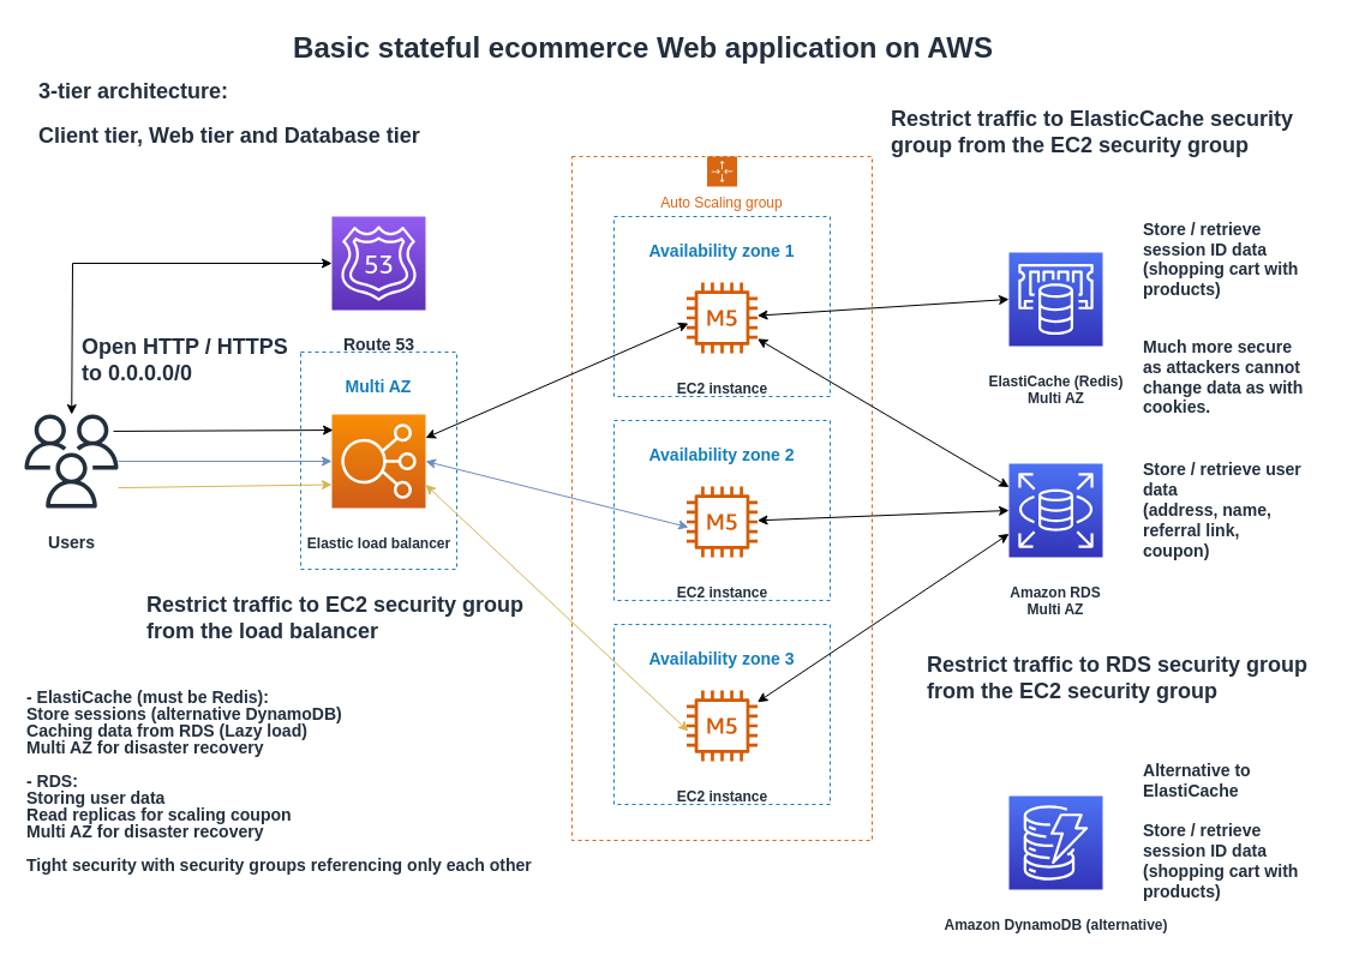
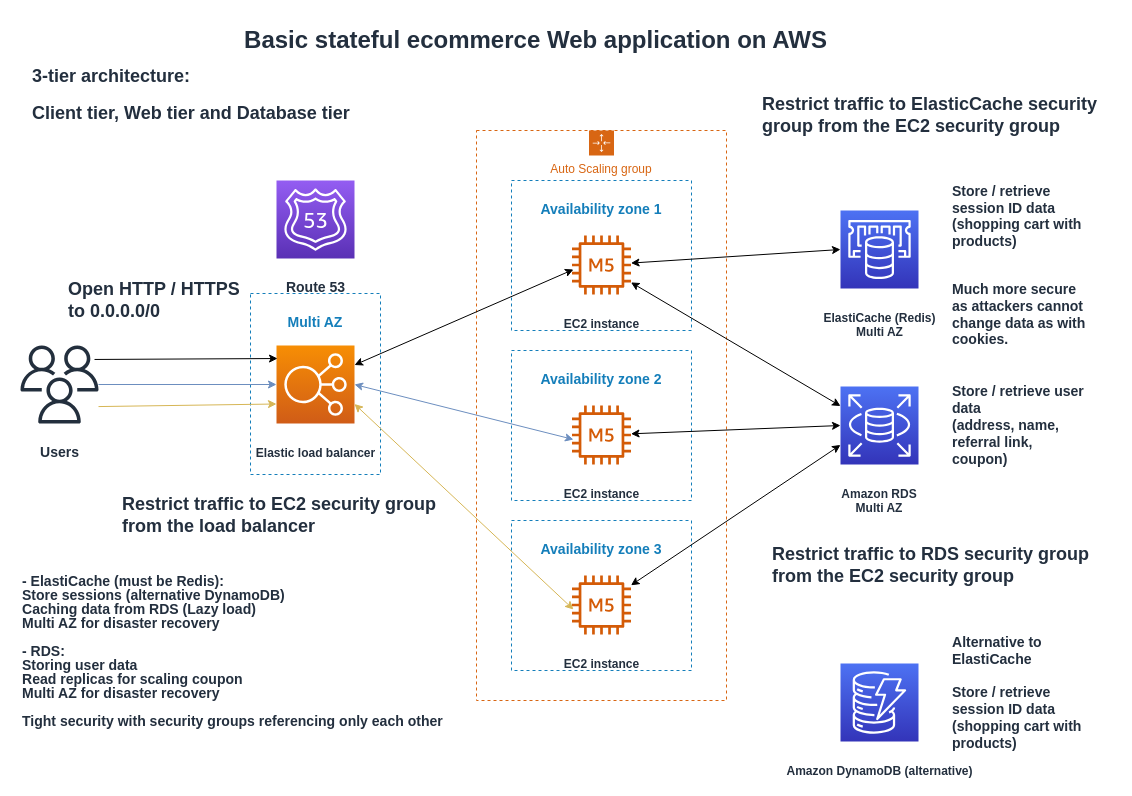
- <mxCell id="28" value="&lt;h2 align=&quot;left&quot;&gt;Restrict traffic to ElasticCache security group from the EC2 security group&lt;br&gt;&lt;/h2&gt;" style="text;html=1;strokeColor=none;fillColor=none;align=left;verticalAlign=middle;whiteSpace=wrap;rounded=0;fontSize=12;fontFamily=Helvetica;fontColor=#232F3E;" vertex="1" parent="1"><mxGeometry x="740" y="95" width="340" height="30" as="geometry" /></mxCell>
+ <mxCell id="28" value="&lt;h2 align=&quot;left&quot;&gt;Restrict traffic to ElasticCache security group from the EC2 security group&lt;br&gt;&lt;/h2&gt;" style="text;html=1;strokeColor=none;fillColor=none;align=left;verticalAlign=middle;whiteSpace=wrap;rounded=0;fontSize=12;fontFamily=Helvetica;fontColor=#232F3E;" vertex="1" parent="1"><mxGeometry x="760" y="100" width="340" height="30" as="geometry" /></mxCell>
- <mxCell id="16" value="" style="endArrow=classic;startArrow=classic;html=1;rounded=0;fontFamily=Helvetica;fontSize=12;fontColor=#232F3E;entryX=0;entryY=0.5;entryDx=0;entryDy=0;entryPerimeter=0;" edge="1" parent="1" source="2" target="3"><mxGeometry width="50" height="50" relative="1" as="geometry"><mxPoint x="48" y="270" as="sourcePoint" /><mxPoint x="98" y="220" as="targetPoint" /><Array as="points"><mxPoint x="60" y="219" /></Array></mxGeometry></mxCell>
